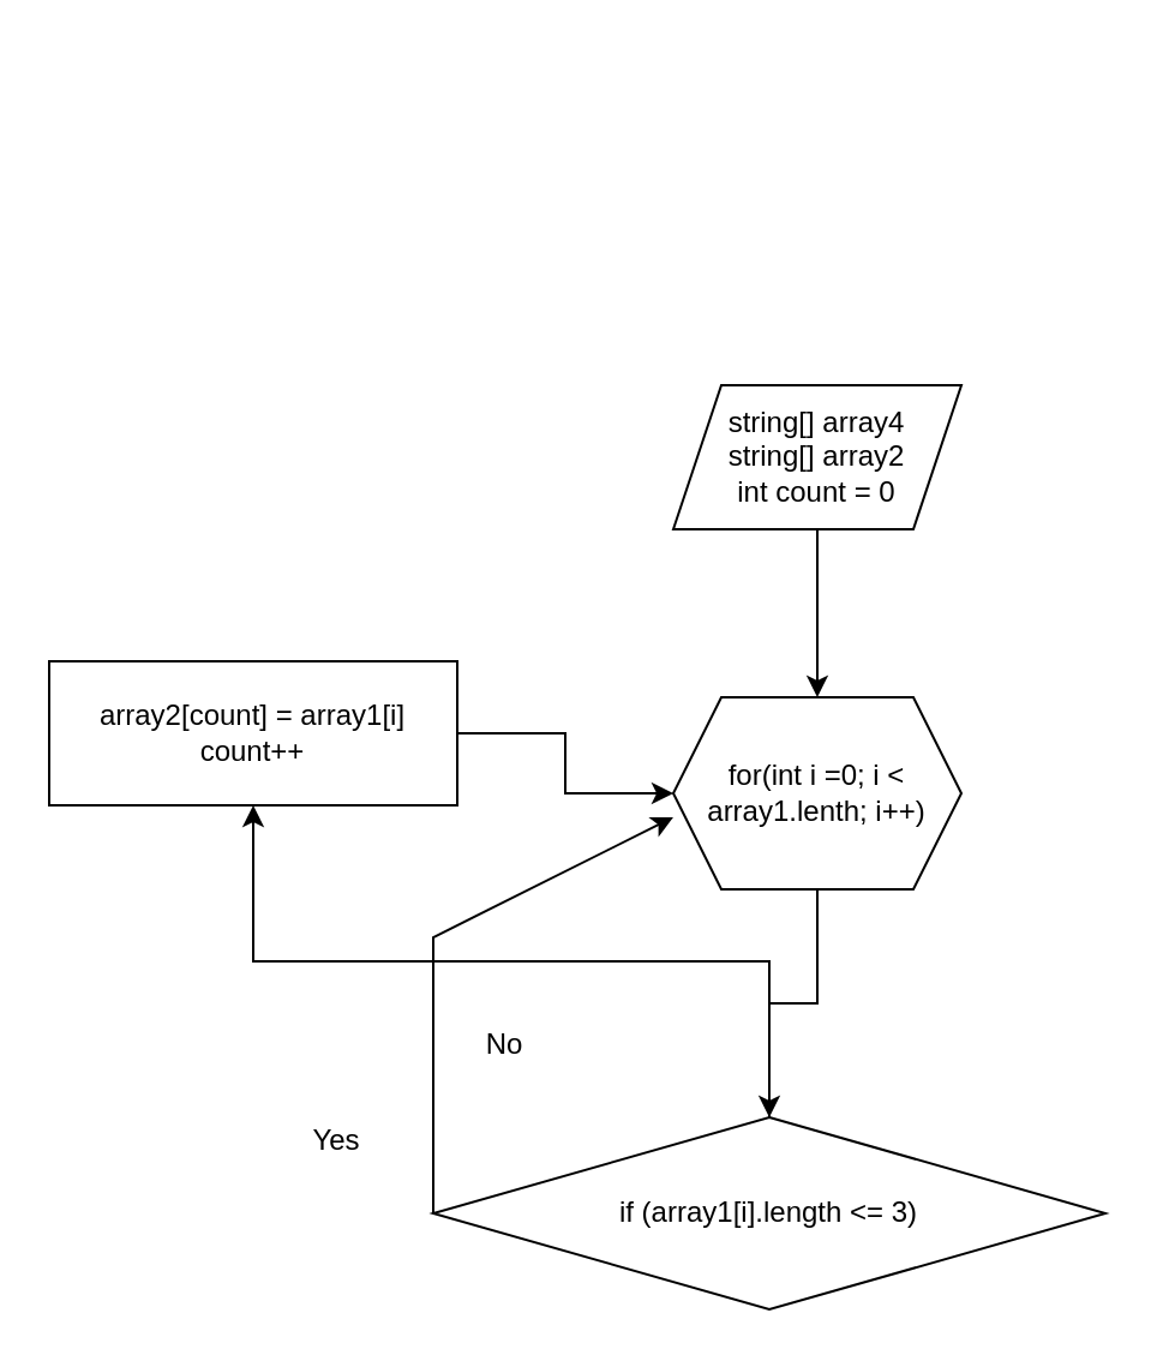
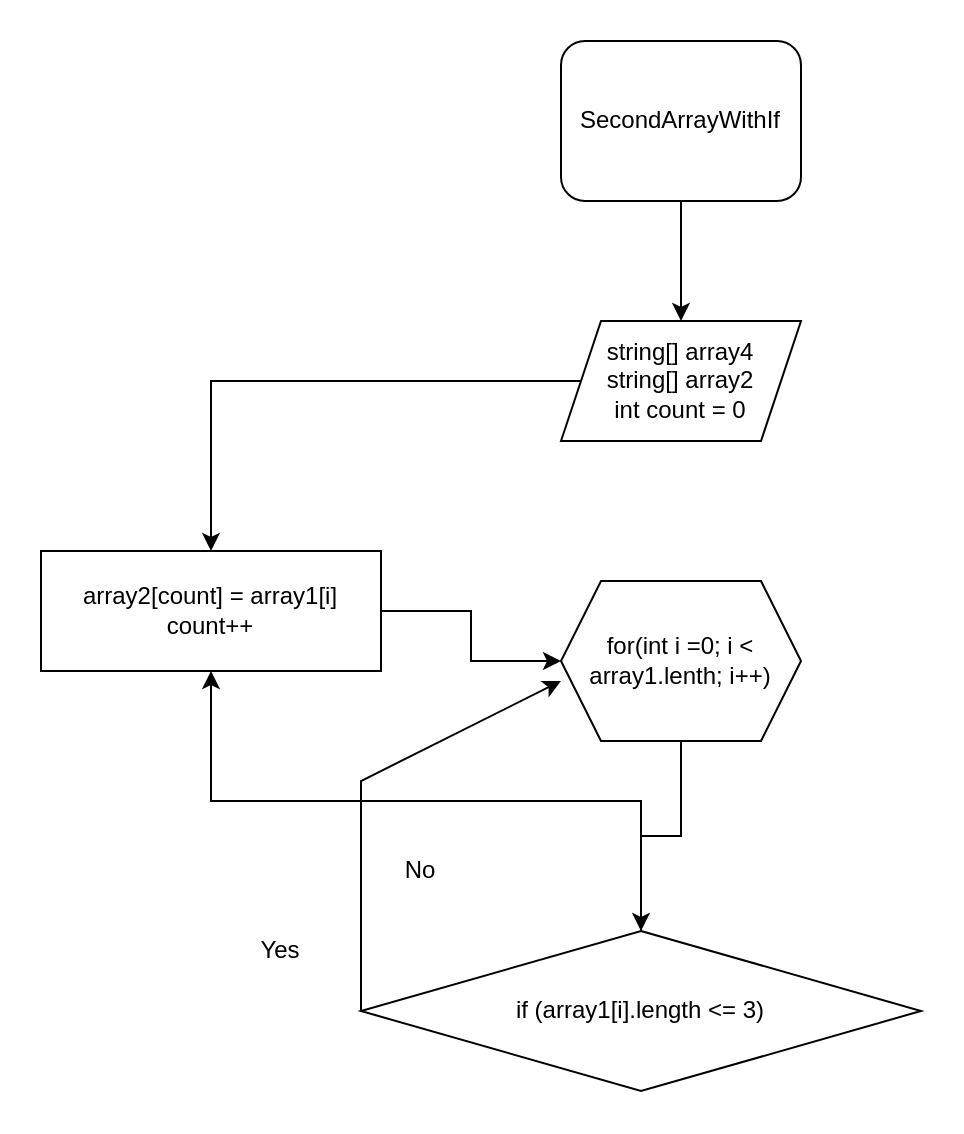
+ <mxCell id="3" value="SecondArrayWithIf" style="rounded=1;whiteSpace=wrap;html=1;" vertex="1" parent="1"><mxGeometry x="280" y="20" width="120" height="80" as="geometry" /></mxCell>
+ <mxCell id="2" style="edgeStyle=orthogonalEdgeStyle;rounded=0;orthogonalLoop=1;jettySize=auto;html=1;entryX=0.5;entryY=0;entryDx=0;entryDy=0;" edge="1" parent="1" source="3" target="5"><mxGeometry relative="1" as="geometry" /></mxCell>
- <mxCell id="4" style="edgeStyle=orthogonalEdgeStyle;rounded=0;orthogonalLoop=1;jettySize=auto;html=1;entryX=0.5;entryY=0;entryDx=0;entryDy=0;" edge="1" parent="1" source="5" target="7"><mxGeometry relative="1" as="geometry" /></mxCell>
+ <mxCell id="4" style="edgeStyle=orthogonalEdgeStyle;rounded=0;orthogonalLoop=1;jettySize=auto;html=1;" edge="1" parent="1" source="5" target="11"><mxGeometry relative="1" as="geometry" /></mxCell>
